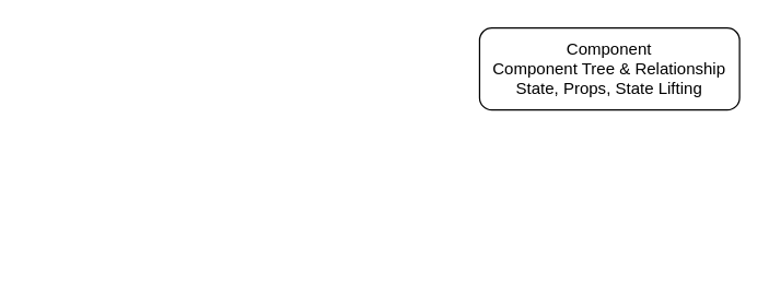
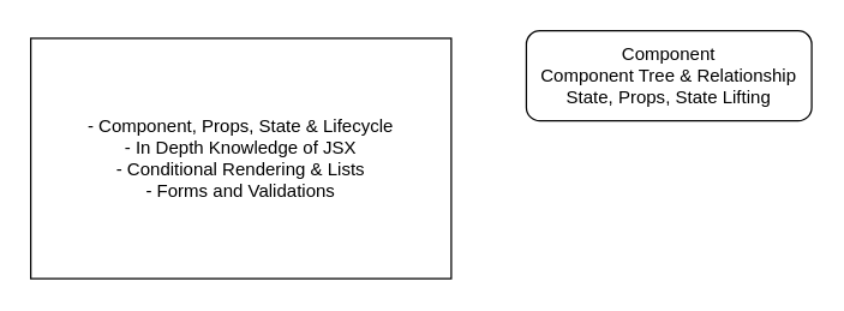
+ <mxCell id="2" value="- Component, Props, State &amp;amp; Lifecycle&lt;br&gt;- In Depth Knowledge of JSX&lt;br&gt;- Conditional Rendering &amp;amp; Lists&lt;br&gt;- Forms and Validations" style="rounded=0;whiteSpace=wrap;html=1;" vertex="1" parent="1"><mxGeometry x="20" y="25" width="280" height="160" as="geometry" /></mxCell>
